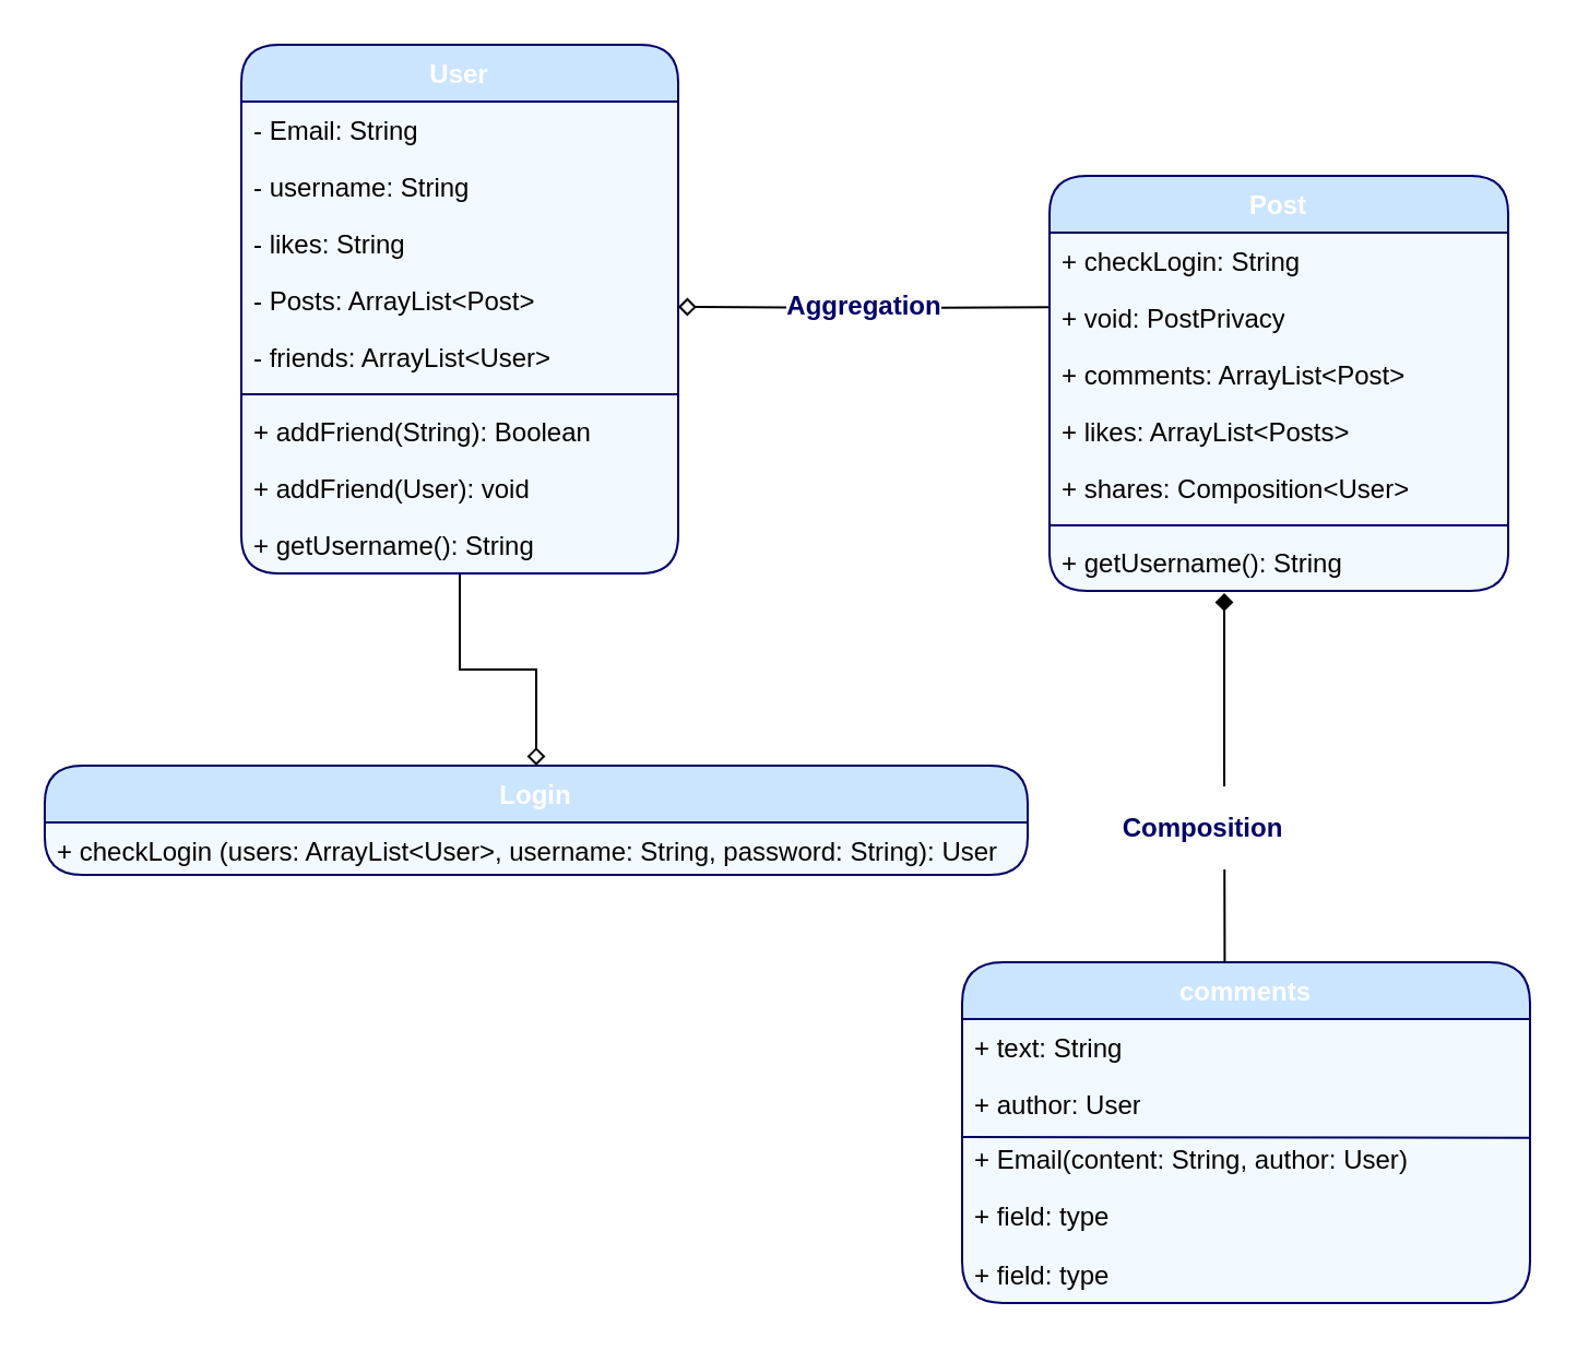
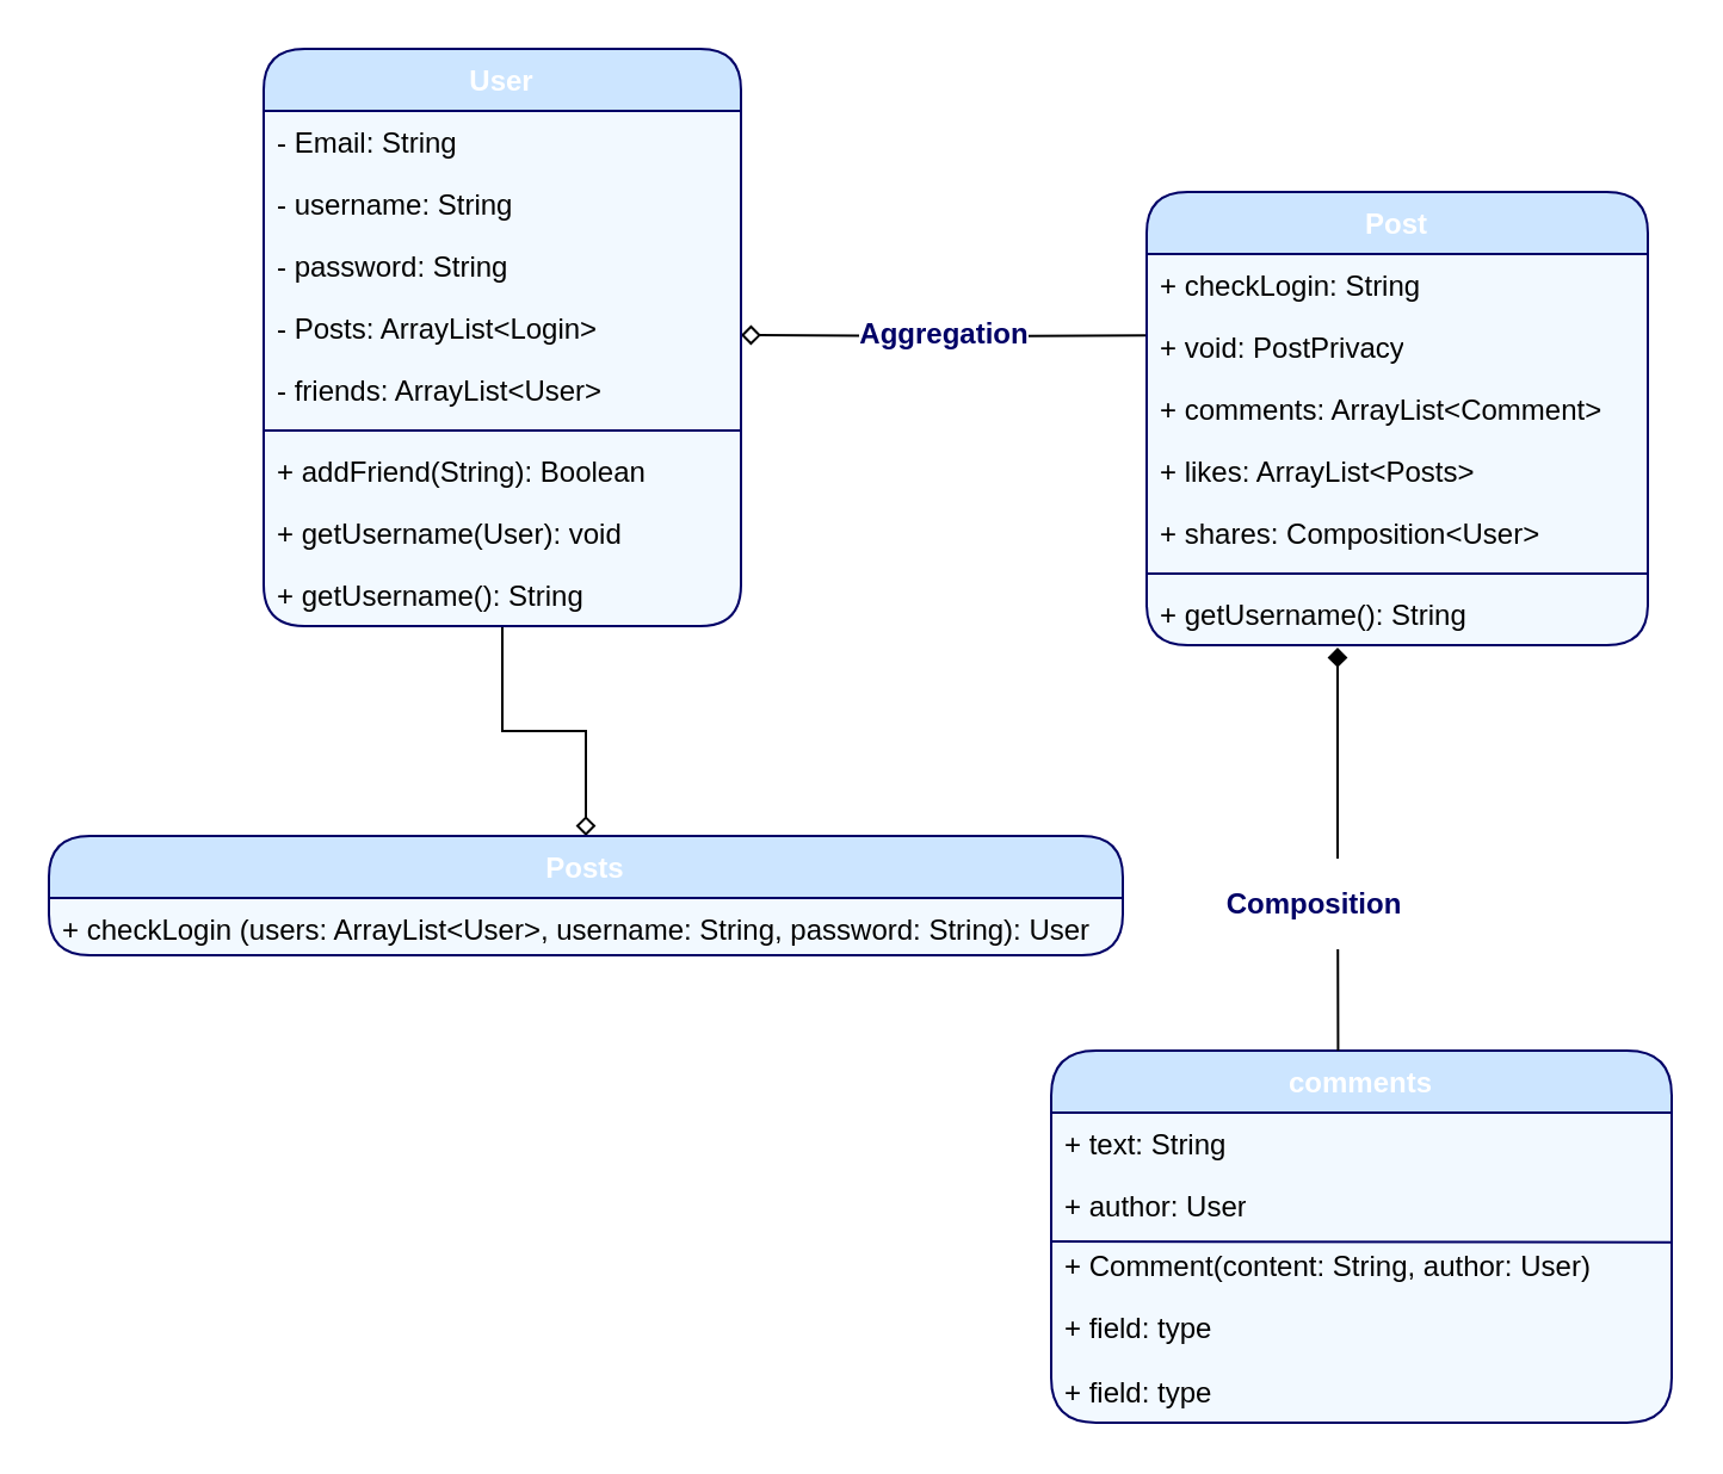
- <mxCell id="7" value="- likes: String" style="text;strokeColor=none;fillColor=none;align=left;verticalAlign=top;spacingLeft=4;spacingRight=4;overflow=hidden;rotatable=0;points=[[0,0.5],[1,0.5]];portConstraint=eastwest;whiteSpace=wrap;html=1;" vertex="1" parent="4"><mxGeometry y="78" width="200" height="26" as="geometry" /></mxCell>
+ <mxCell id="7" value="- password: String" style="text;strokeColor=none;fillColor=none;align=left;verticalAlign=top;spacingLeft=4;spacingRight=4;overflow=hidden;rotatable=0;points=[[0,0.5],[1,0.5]];portConstraint=eastwest;whiteSpace=wrap;html=1;" vertex="1" parent="4"><mxGeometry y="78" width="200" height="26" as="geometry" /></mxCell>
- <mxCell id="8" value="- Posts: ArrayList&amp;lt;Post&amp;gt;" style="text;strokeColor=none;fillColor=none;align=left;verticalAlign=top;spacingLeft=4;spacingRight=4;overflow=hidden;rotatable=0;points=[[0,0.5],[1,0.5]];portConstraint=eastwest;whiteSpace=wrap;html=1;" vertex="1" parent="4"><mxGeometry y="104" width="200" height="26" as="geometry" /></mxCell>
+ <mxCell id="8" value="- Posts: ArrayList&amp;lt;Login&amp;gt;" style="text;strokeColor=none;fillColor=none;align=left;verticalAlign=top;spacingLeft=4;spacingRight=4;overflow=hidden;rotatable=0;points=[[0,0.5],[1,0.5]];portConstraint=eastwest;whiteSpace=wrap;html=1;" vertex="1" parent="4"><mxGeometry y="104" width="200" height="26" as="geometry" /></mxCell>
- <mxCell id="19" value="&lt;span class=&quot;hljs-operator&quot;&gt;+&lt;/span&gt; comments: ArrayList&lt;span class=&quot;hljs-operator&quot;&gt;&amp;lt;&lt;/span&gt;Post&lt;span class=&quot;hljs-operator&quot;&gt;&amp;gt;&lt;/span&gt;" style="text;strokeColor=none;fillColor=none;align=left;verticalAlign=top;spacingLeft=4;spacingRight=4;overflow=hidden;rotatable=0;points=[[0,0.5],[1,0.5]];portConstraint=eastwest;whiteSpace=wrap;html=1;fontFamily=Helvetica;fontSize=12;fontColor=#000000;fontStyle=0;" vertex="1" parent="16"><mxGeometry y="78" width="210" height="26" as="geometry" /></mxCell>
+ <mxCell id="19" value="&lt;span class=&quot;hljs-operator&quot;&gt;+&lt;/span&gt; comments: ArrayList&lt;span class=&quot;hljs-operator&quot;&gt;&amp;lt;&lt;/span&gt;Comment&lt;span class=&quot;hljs-operator&quot;&gt;&amp;gt;&lt;/span&gt;" style="text;strokeColor=none;fillColor=none;align=left;verticalAlign=top;spacingLeft=4;spacingRight=4;overflow=hidden;rotatable=0;points=[[0,0.5],[1,0.5]];portConstraint=eastwest;whiteSpace=wrap;html=1;fontFamily=Helvetica;fontSize=12;fontColor=#000000;fontStyle=0;" vertex="1" parent="16"><mxGeometry y="78" width="210" height="26" as="geometry" /></mxCell>
- <mxCell id="12" value="+ addFriend(User): void" style="text;strokeColor=none;fillColor=none;align=left;verticalAlign=top;spacingLeft=4;spacingRight=4;overflow=hidden;rotatable=0;points=[[0,0.5],[1,0.5]];portConstraint=eastwest;whiteSpace=wrap;html=1;" vertex="1" parent="4"><mxGeometry y="190" width="200" height="26" as="geometry" /></mxCell>
+ <mxCell id="12" value="+ getUsername(User): void" style="text;strokeColor=none;fillColor=none;align=left;verticalAlign=top;spacingLeft=4;spacingRight=4;overflow=hidden;rotatable=0;points=[[0,0.5],[1,0.5]];portConstraint=eastwest;whiteSpace=wrap;html=1;" vertex="1" parent="4"><mxGeometry y="190" width="200" height="26" as="geometry" /></mxCell>
- <mxCell id="14" value="&lt;font color=&quot;#ffffff&quot;&gt;Login&lt;/font&gt;" style="swimlane;fontStyle=1;align=center;verticalAlign=top;childLayout=stackLayout;horizontal=1;startSize=26;horizontalStack=0;resizeParent=1;resizeParentMax=0;resizeLast=0;collapsible=1;marginBottom=0;whiteSpace=wrap;html=1;fillColor=#CCE5FF;strokeColor=#000066;swimlaneFillColor=#F2F9FF;rounded=1;arcSize=22;fontFamily=Helvetica;fontSize=12;fontColor=#ffffff;" vertex="1" parent="1"><mxGeometry x="20" y="350" width="450" height="50" as="geometry" /></mxCell>
+ <mxCell id="14" value="&lt;font color=&quot;#ffffff&quot;&gt;Posts&lt;/font&gt;" style="swimlane;fontStyle=1;align=center;verticalAlign=top;childLayout=stackLayout;horizontal=1;startSize=26;horizontalStack=0;resizeParent=1;resizeParentMax=0;resizeLast=0;collapsible=1;marginBottom=0;whiteSpace=wrap;html=1;fillColor=#CCE5FF;strokeColor=#000066;swimlaneFillColor=#F2F9FF;rounded=1;arcSize=22;fontFamily=Helvetica;fontSize=12;fontColor=#ffffff;" vertex="1" parent="1"><mxGeometry x="20" y="350" width="450" height="50" as="geometry" /></mxCell>
- <mxCell id="27" value="&lt;span class=&quot;hljs-operator&quot;&gt;+&lt;/span&gt; Email(content: String, author: &lt;span class=&quot;hljs-keyword&quot;&gt;User&lt;/span&gt;)" style="text;strokeColor=none;fillColor=none;align=left;verticalAlign=middle;spacingLeft=4;spacingRight=4;overflow=hidden;rotatable=0;points=[[0,0.5],[1,0.5]];portConstraint=eastwest;whiteSpace=wrap;html=1;rounded=1;glass=0;shadow=0;fontFamily=Helvetica;fontSize=12;fontColor=#000000;fontStyle=0;" vertex="1" parent="24"><mxGeometry y="78" width="260" height="26" as="geometry" /></mxCell>
+ <mxCell id="27" value="&lt;span class=&quot;hljs-operator&quot;&gt;+&lt;/span&gt; Comment(content: String, author: &lt;span class=&quot;hljs-keyword&quot;&gt;User&lt;/span&gt;)" style="text;strokeColor=none;fillColor=none;align=left;verticalAlign=middle;spacingLeft=4;spacingRight=4;overflow=hidden;rotatable=0;points=[[0,0.5],[1,0.5]];portConstraint=eastwest;whiteSpace=wrap;html=1;rounded=1;glass=0;shadow=0;fontFamily=Helvetica;fontSize=12;fontColor=#000000;fontStyle=0;" vertex="1" parent="24"><mxGeometry y="78" width="260" height="26" as="geometry" /></mxCell>
